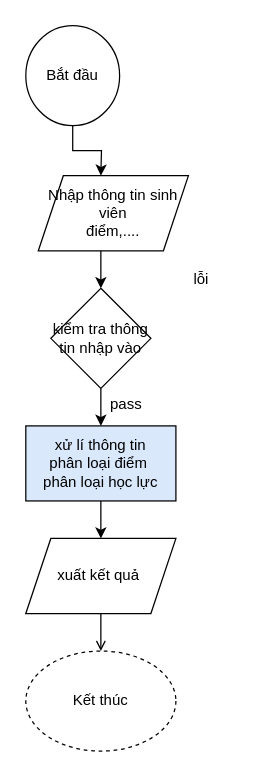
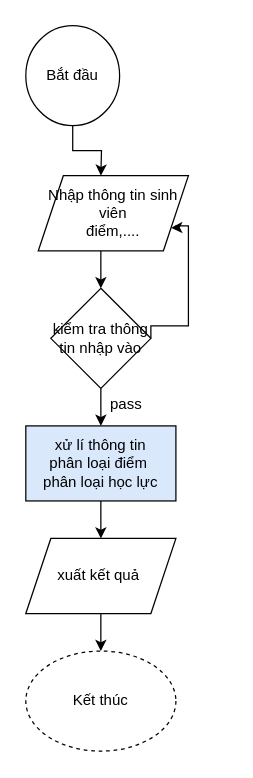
- <mxCell id="8" value="lỗi" style="text;html=1;align=center;verticalAlign=middle;resizable=0;points=[];autosize=1;strokeColor=none;fillColor=none;" vertex="1" parent="1"><mxGeometry x="140" y="208" width="40" height="30" as="geometry" /></mxCell>
+ <mxCell id="5" style="edgeStyle=orthogonalEdgeStyle;rounded=0;orthogonalLoop=1;jettySize=auto;html=1;exitX=1;exitY=0.5;exitDx=0;exitDy=0;entryX=1;entryY=0.75;entryDx=0;entryDy=0;" edge="1" parent="1" source="7" target="9"><mxGeometry relative="1" as="geometry"><mxPoint x="140" y="200" as="targetPoint" /><Array as="points"><mxPoint x="120" y="260" /><mxPoint x="150" y="260" /><mxPoint x="150" y="180" /><mxPoint x="140" y="180" /><mxPoint x="140" y="182" /></Array></mxGeometry></mxCell>
- <mxCell id="13" value="" style="edgeStyle=orthogonalEdgeStyle;rounded=0;orthogonalLoop=1;jettySize=auto;html=1;endArrow=open;" edge="1" parent="1" source="14" target="15"><mxGeometry relative="1" as="geometry" /></mxCell>
+ <mxCell id="13" value="" style="edgeStyle=orthogonalEdgeStyle;rounded=0;orthogonalLoop=1;jettySize=auto;html=1;" edge="1" parent="1" source="14" target="15"><mxGeometry relative="1" as="geometry" /></mxCell>
